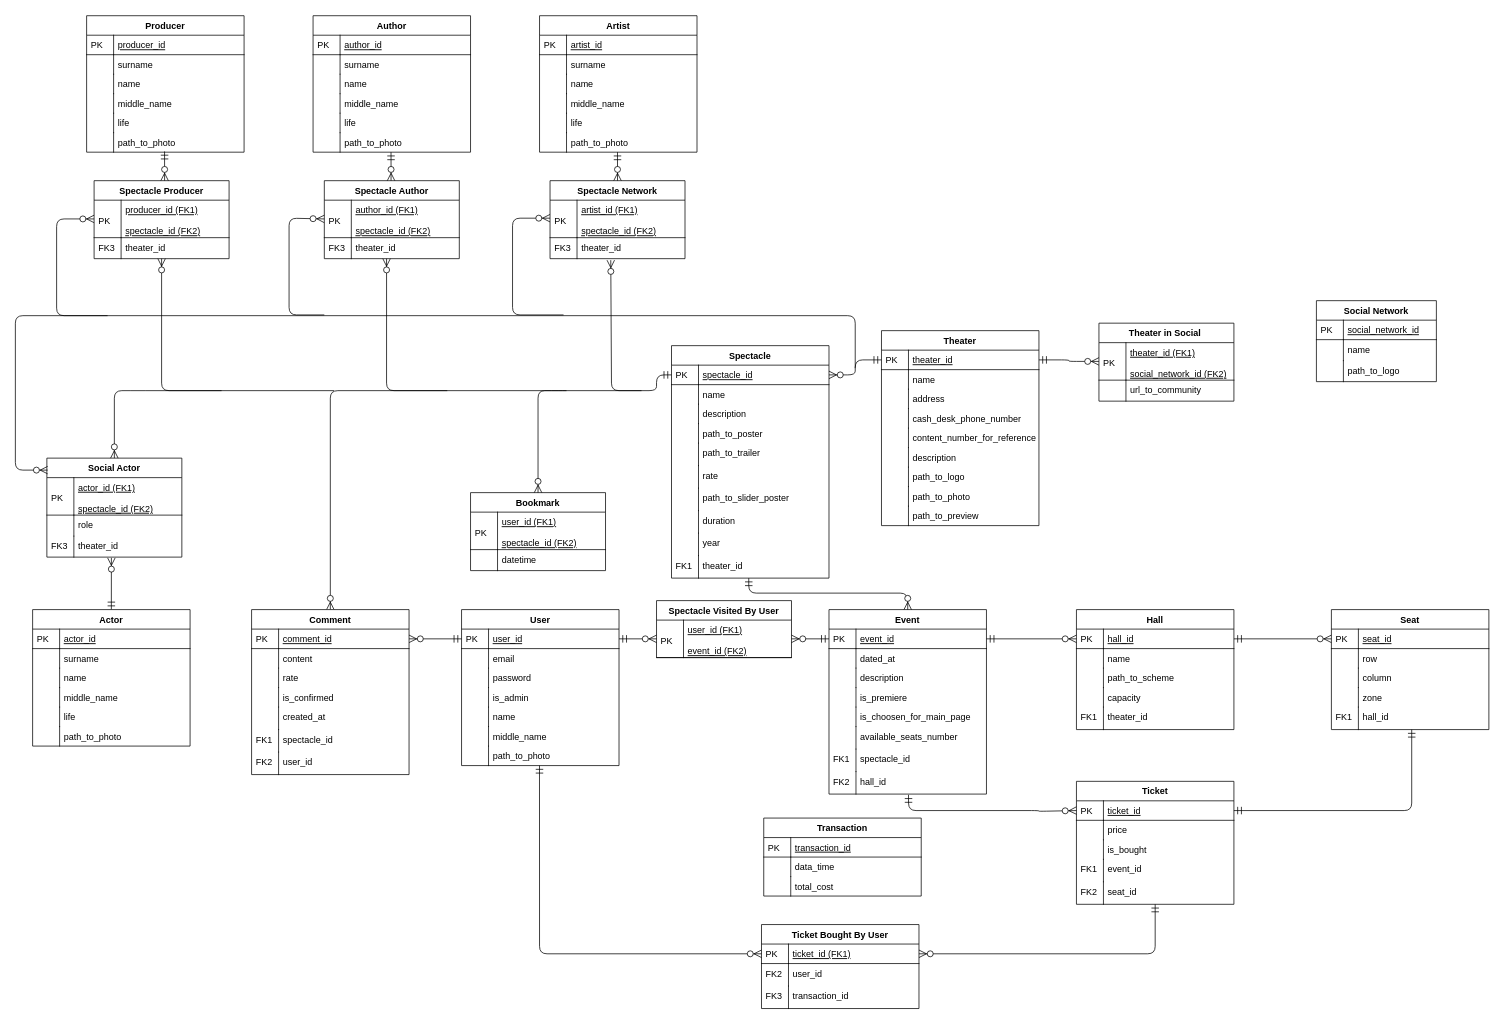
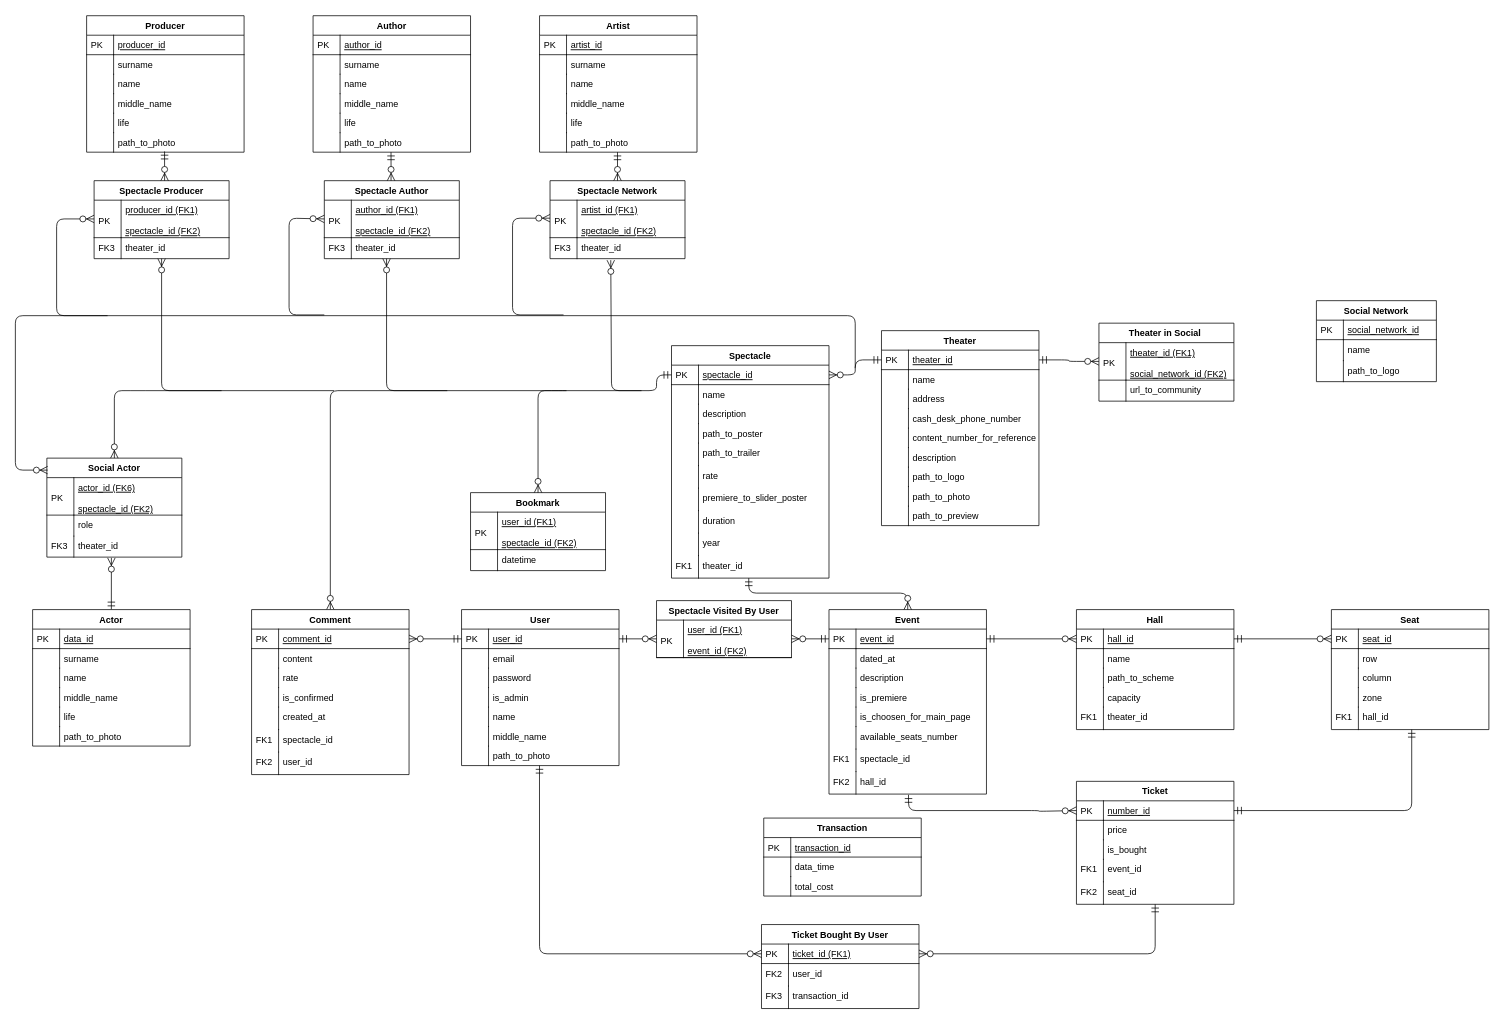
- <mxCell id="130" value="actor_id (FK1)&#10;&#10;spectacle_id (FK2)" style="shape=partialRectangle;top=0;left=0;right=0;bottom=1;align=left;verticalAlign=top;fillColor=none;spacingLeft=40;spacingRight=4;overflow=hidden;rotatable=0;points=[[0,0.5],[1,0.5]];portConstraint=eastwest;dropTarget=0;rounded=0;shadow=0;strokeWidth=1;fontStyle=4" parent="129" vertex="1"><mxGeometry y="26" width="180" height="50" as="geometry" /></mxCell>
+ <mxCell id="130" value="actor_id (FK6)&#10;&#10;spectacle_id (FK2)" style="shape=partialRectangle;top=0;left=0;right=0;bottom=1;align=left;verticalAlign=top;fillColor=none;spacingLeft=40;spacingRight=4;overflow=hidden;rotatable=0;points=[[0,0.5],[1,0.5]];portConstraint=eastwest;dropTarget=0;rounded=0;shadow=0;strokeWidth=1;fontStyle=4" parent="129" vertex="1"><mxGeometry y="26" width="180" height="50" as="geometry" /></mxCell>
- <mxCell id="247" value="path_to_slider_poster" style="shape=partialRectangle;top=0;left=0;right=0;bottom=0;align=left;verticalAlign=top;fillColor=none;spacingLeft=40;spacingRight=4;overflow=hidden;rotatable=0;points=[[0,0.5],[1,0.5]];portConstraint=eastwest;dropTarget=0;rounded=0;shadow=0;strokeWidth=1;" parent="234" vertex="1"><mxGeometry y="190" width="210" height="30" as="geometry" /></mxCell>
+ <mxCell id="247" value="premiere_to_slider_poster" style="shape=partialRectangle;top=0;left=0;right=0;bottom=0;align=left;verticalAlign=top;fillColor=none;spacingLeft=40;spacingRight=4;overflow=hidden;rotatable=0;points=[[0,0.5],[1,0.5]];portConstraint=eastwest;dropTarget=0;rounded=0;shadow=0;strokeWidth=1;" parent="234" vertex="1"><mxGeometry y="190" width="210" height="30" as="geometry" /></mxCell>
- <mxCell id="139" value="actor_id" style="shape=partialRectangle;top=0;left=0;right=0;bottom=1;align=left;verticalAlign=top;fillColor=none;spacingLeft=40;spacingRight=4;overflow=hidden;rotatable=0;points=[[0,0.5],[1,0.5]];portConstraint=eastwest;dropTarget=0;rounded=0;shadow=0;strokeWidth=1;fontStyle=4" parent="138" vertex="1"><mxGeometry y="26" width="210" height="26" as="geometry" /></mxCell>
+ <mxCell id="139" value="data_id" style="shape=partialRectangle;top=0;left=0;right=0;bottom=1;align=left;verticalAlign=top;fillColor=none;spacingLeft=40;spacingRight=4;overflow=hidden;rotatable=0;points=[[0,0.5],[1,0.5]];portConstraint=eastwest;dropTarget=0;rounded=0;shadow=0;strokeWidth=1;fontStyle=4" parent="138" vertex="1"><mxGeometry y="26" width="210" height="26" as="geometry" /></mxCell>
- <mxCell id="223" value="ticket_id" style="shape=partialRectangle;top=0;left=0;right=0;bottom=1;align=left;verticalAlign=top;fillColor=none;spacingLeft=40;spacingRight=4;overflow=hidden;rotatable=0;points=[[0,0.5],[1,0.5]];portConstraint=eastwest;dropTarget=0;rounded=0;shadow=0;strokeWidth=1;fontStyle=4" parent="222" vertex="1"><mxGeometry y="26" width="210" height="26" as="geometry" /></mxCell>
+ <mxCell id="223" value="number_id" style="shape=partialRectangle;top=0;left=0;right=0;bottom=1;align=left;verticalAlign=top;fillColor=none;spacingLeft=40;spacingRight=4;overflow=hidden;rotatable=0;points=[[0,0.5],[1,0.5]];portConstraint=eastwest;dropTarget=0;rounded=0;shadow=0;strokeWidth=1;fontStyle=4" parent="222" vertex="1"><mxGeometry y="26" width="210" height="26" as="geometry" /></mxCell>
